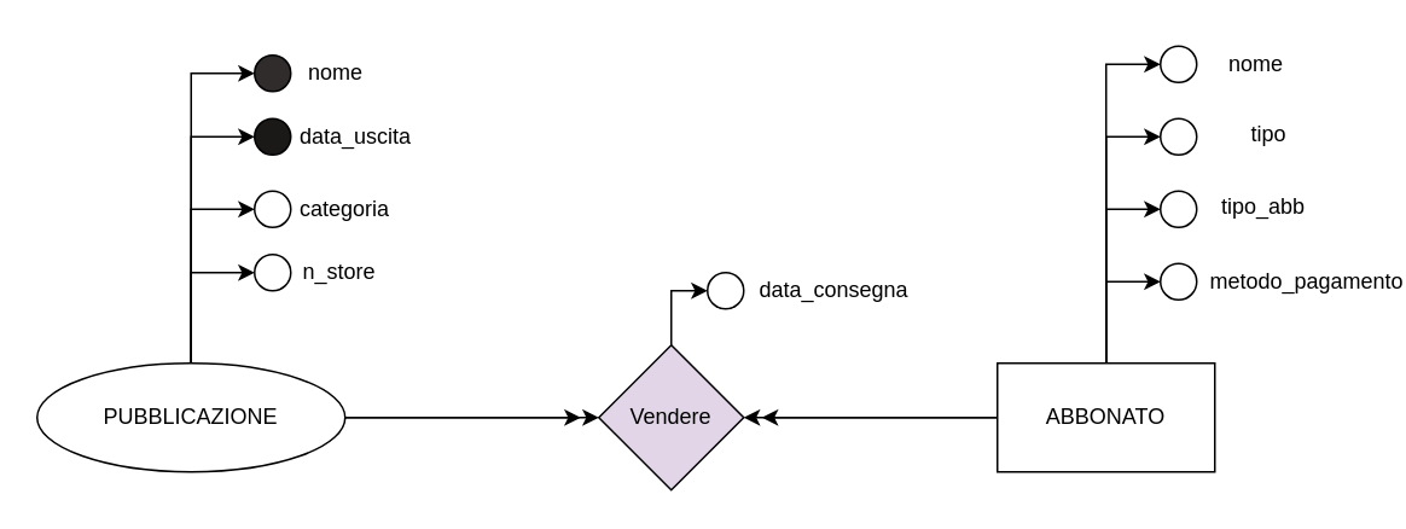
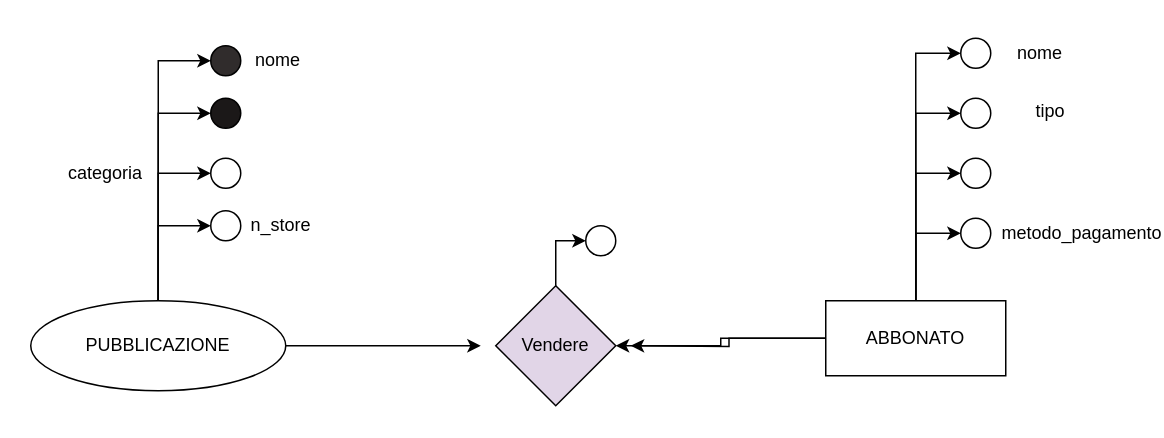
- <mxCell id="20" value="data_uscita" style="text;html=1;align=center;verticalAlign=middle;whiteSpace=wrap;rounded=0;" vertex="1" parent="1"><mxGeometry x="166" y="60" width="60" height="30" as="geometry" /></mxCell>
- <mxCell id="28" value="tipo_abb" style="text;html=1;align=center;verticalAlign=middle;whiteSpace=wrap;rounded=0;" vertex="1" parent="1"><mxGeometry x="667" y="99" width="60" height="30" as="geometry" /></mxCell>
- <mxCell id="21" value="categoria" style="text;html=1;align=center;verticalAlign=middle;whiteSpace=wrap;rounded=0;" vertex="1" parent="1"><mxGeometry x="160" y="100" width="60" height="30" as="geometry" /></mxCell>
+ <mxCell id="21" value="categoria" style="text;html=1;align=center;verticalAlign=middle;whiteSpace=wrap;rounded=0;" vertex="1" parent="1"><mxGeometry x="40" y="100" width="60" height="30" as="geometry" /></mxCell>
- <mxCell id="35" value="data_consegna" style="text;html=1;align=center;verticalAlign=middle;whiteSpace=wrap;rounded=0;" vertex="1" parent="1"><mxGeometry x="430" y="145" width="60" height="30" as="geometry" /></mxCell>
- <mxCell id="2" style="edgeStyle=orthogonalEdgeStyle;rounded=0;orthogonalLoop=1;jettySize=auto;html=1;entryX=0;entryY=0.5;entryDx=0;entryDy=0;" edge="1" parent="1" source="8" target="10"><mxGeometry relative="1" as="geometry" /></mxCell>
- <mxCell id="17" value="ABBONATO" style="rounded=0;whiteSpace=wrap;html=1;" vertex="1" parent="1"><mxGeometry x="550" y="200" width="120" height="60" as="geometry" /></mxCell>
+ <mxCell id="17" value="ABBONATO" style="rounded=0;whiteSpace=wrap;html=1;" vertex="1" parent="1"><mxGeometry x="550" y="200" width="120" height="50" as="geometry" /></mxCell>
